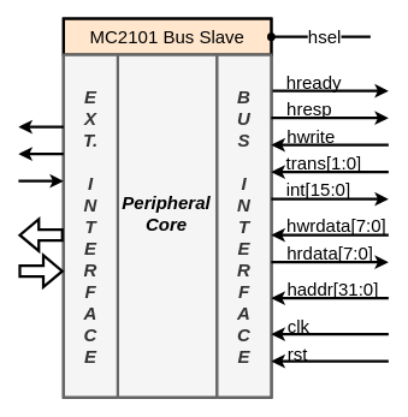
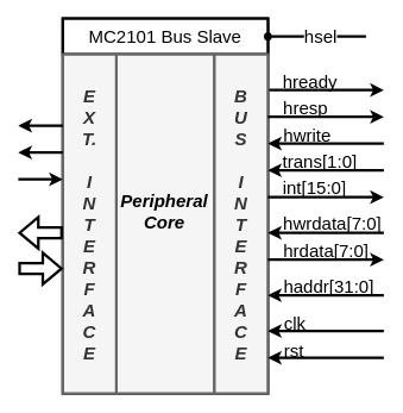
- <mxCell id="5" value="&lt;font style=&quot;font-size: 20px;&quot;&gt;MC2101 Bus Slave&lt;/font&gt;" style="rounded=0;whiteSpace=wrap;html=1;strokeWidth=3;fontSize=20;fillColor=#ffe6cc;" parent="1" vertex="1"><mxGeometry x="70" y="20" width="230" height="40" as="geometry" /></mxCell>
+ <mxCell id="5" value="&lt;font style=&quot;font-size: 20px;&quot;&gt;MC2101 Bus Slave&lt;/font&gt;" style="rounded=0;whiteSpace=wrap;html=1;strokeWidth=3;fontSize=20;" parent="1" vertex="1"><mxGeometry x="70" y="20" width="230" height="40" as="geometry" /></mxCell>
